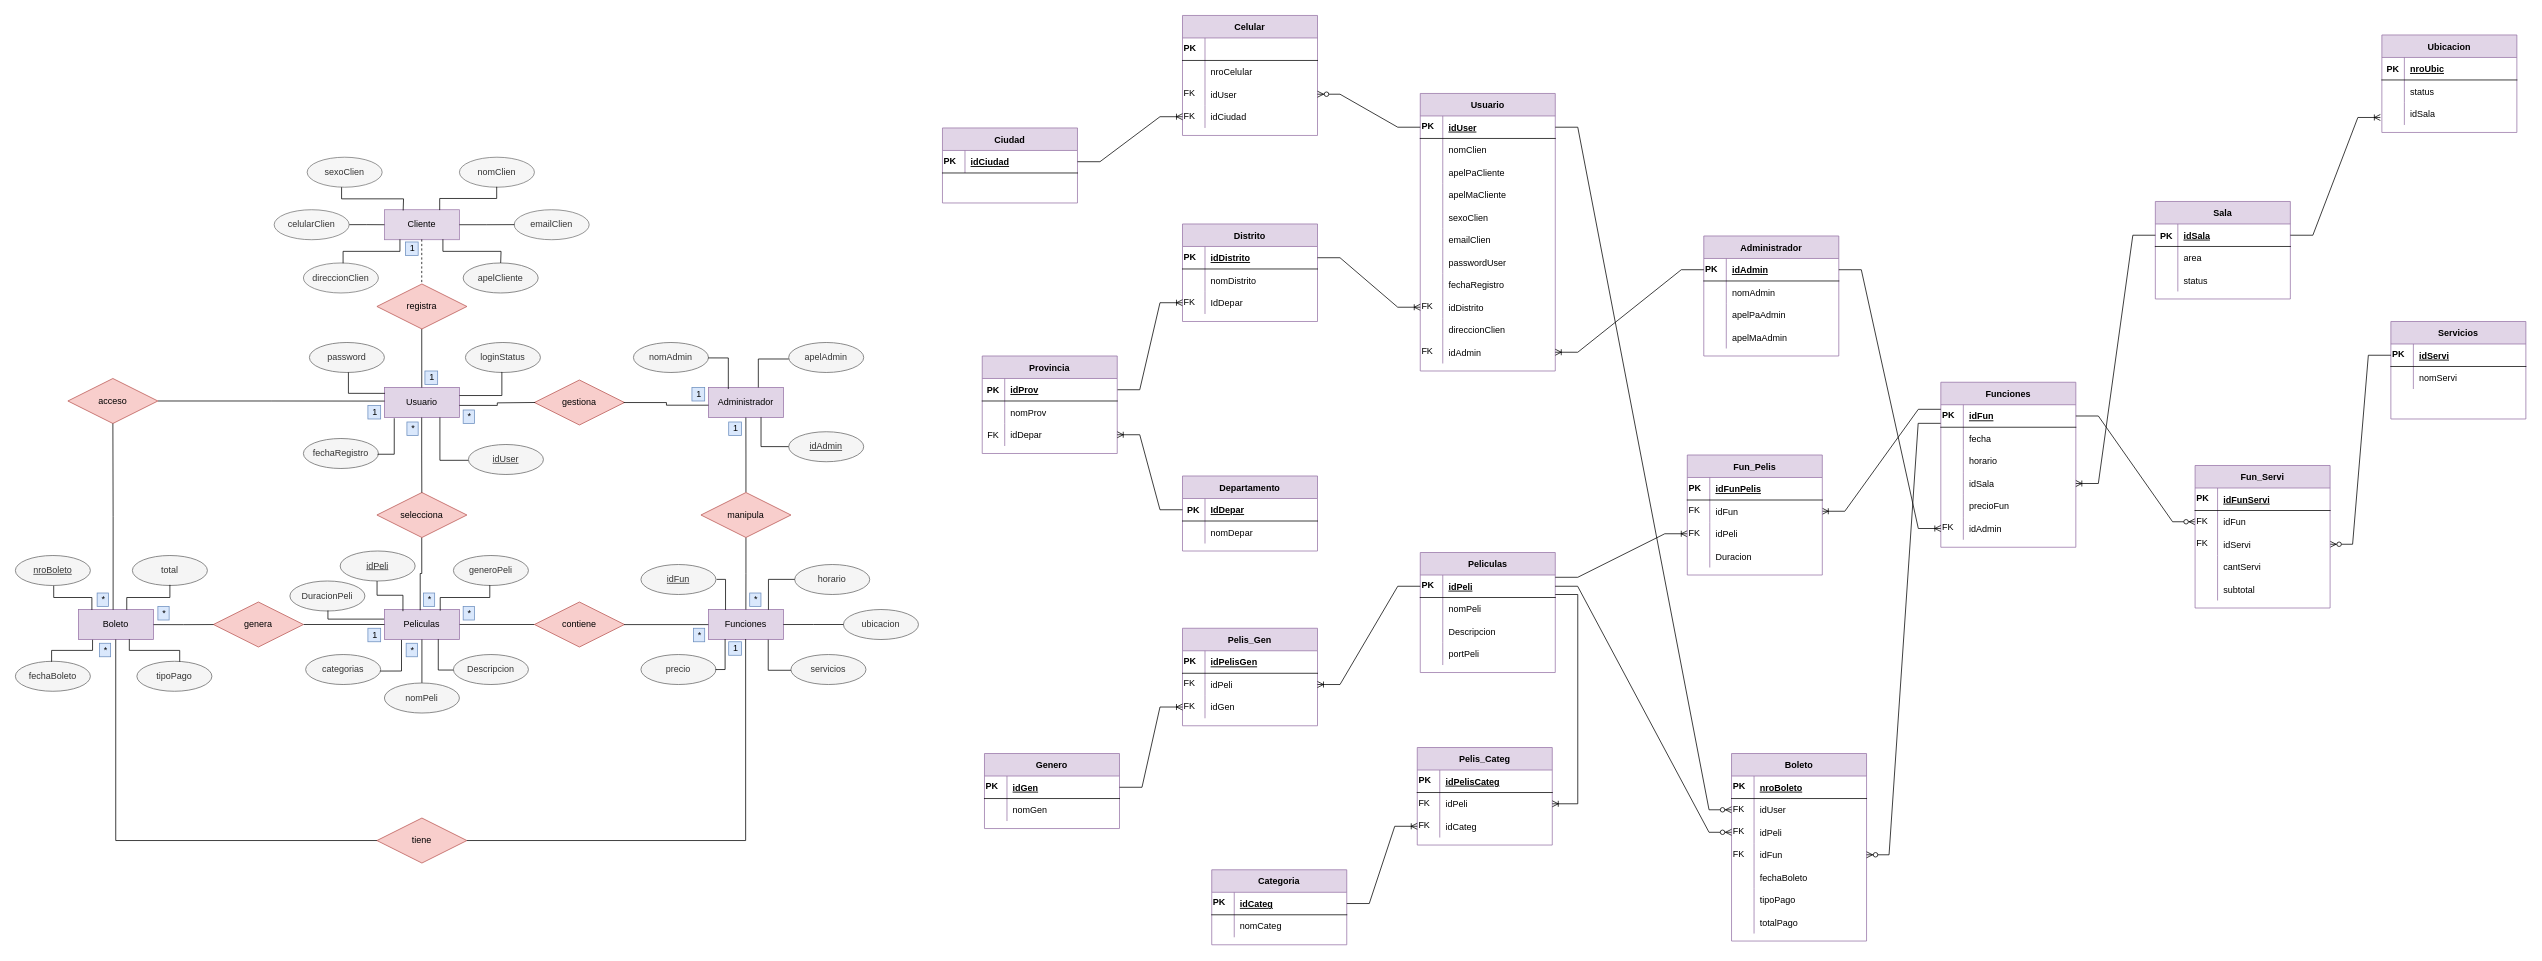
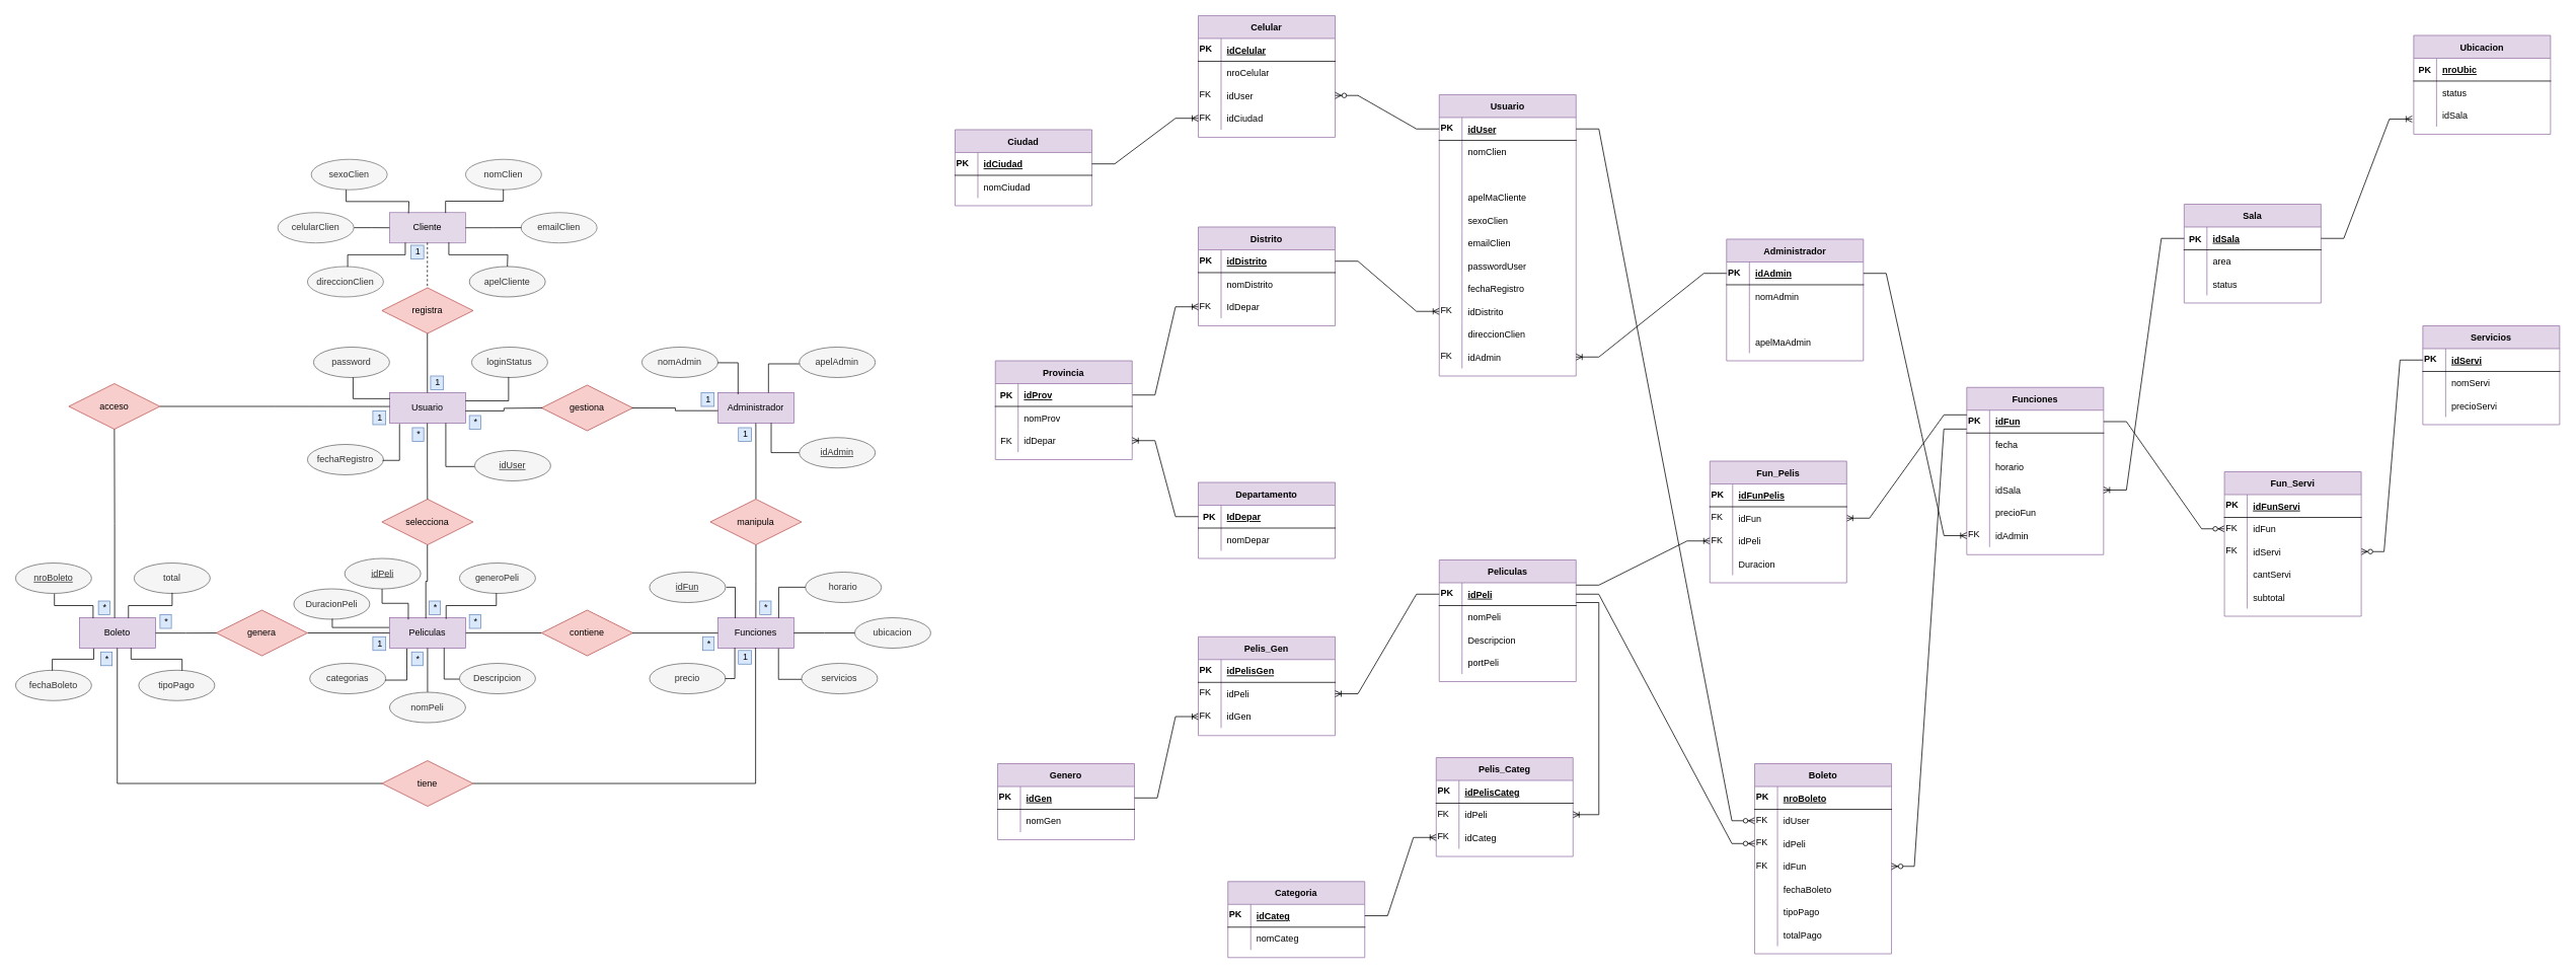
+ <mxCell id="39" value="idCelular" style="shape=partialRectangle;connectable=0;fillColor=none;top=0;left=0;bottom=0;right=0;align=left;spacingLeft=6;fontStyle=5;overflow=hidden;" parent="37" vertex="1"><mxGeometry x="30" width="150" height="30" as="geometry"><mxRectangle width="150" height="30" as="alternateBounds" /></mxGeometry></mxCell>
- <mxCell id="11" value="apelPaCliente" style="shape=partialRectangle;connectable=0;fillColor=none;top=0;left=0;bottom=0;right=0;align=left;spacingLeft=6;overflow=hidden;" parent="9" vertex="1"><mxGeometry x="30" width="150" height="30" as="geometry"><mxRectangle width="150" height="30" as="alternateBounds" /></mxGeometry></mxCell>
+ <mxCell id="78" value="nomCiudad" style="shape=partialRectangle;connectable=0;fillColor=none;top=0;left=0;bottom=0;right=0;align=left;spacingLeft=6;overflow=hidden;" parent="76" vertex="1"><mxGeometry x="30" width="150" height="30" as="geometry"><mxRectangle width="150" height="30" as="alternateBounds" /></mxGeometry></mxCell>
- <mxCell id="68" value="apelPaAdmin" style="shape=partialRectangle;connectable=0;fillColor=none;top=0;left=0;bottom=0;right=0;align=left;spacingLeft=6;overflow=hidden;" parent="66" vertex="1"><mxGeometry x="30" width="150" height="30" as="geometry"><mxRectangle width="150" height="30" as="alternateBounds" /></mxGeometry></mxCell>
+ <mxCell id="156" value="precioServi" style="shape=partialRectangle;connectable=0;fillColor=none;top=0;left=0;bottom=0;right=0;align=left;spacingLeft=6;overflow=hidden;" parent="154" vertex="1"><mxGeometry x="30" width="150" height="30" as="geometry"><mxRectangle width="150" height="30" as="alternateBounds" /></mxGeometry></mxCell>
- <mxCell id="321" value="tiene" style="shape=rhombus;perimeter=rhombusPerimeter;whiteSpace=wrap;html=1;align=center;fillColor=#f8cecc;strokeColor=#b85450;" parent="1" vertex="1"><mxGeometry x="502" y="1090" width="120" height="60" as="geometry" /></mxCell>
+ <mxCell id="321" value="tiene" style="shape=rhombus;perimeter=rhombusPerimeter;whiteSpace=wrap;html=1;align=center;fillColor=#f8cecc;strokeColor=#b85450;" parent="1" vertex="1"><mxGeometry x="502" y="1000" width="120" height="60" as="geometry" /></mxCell>
